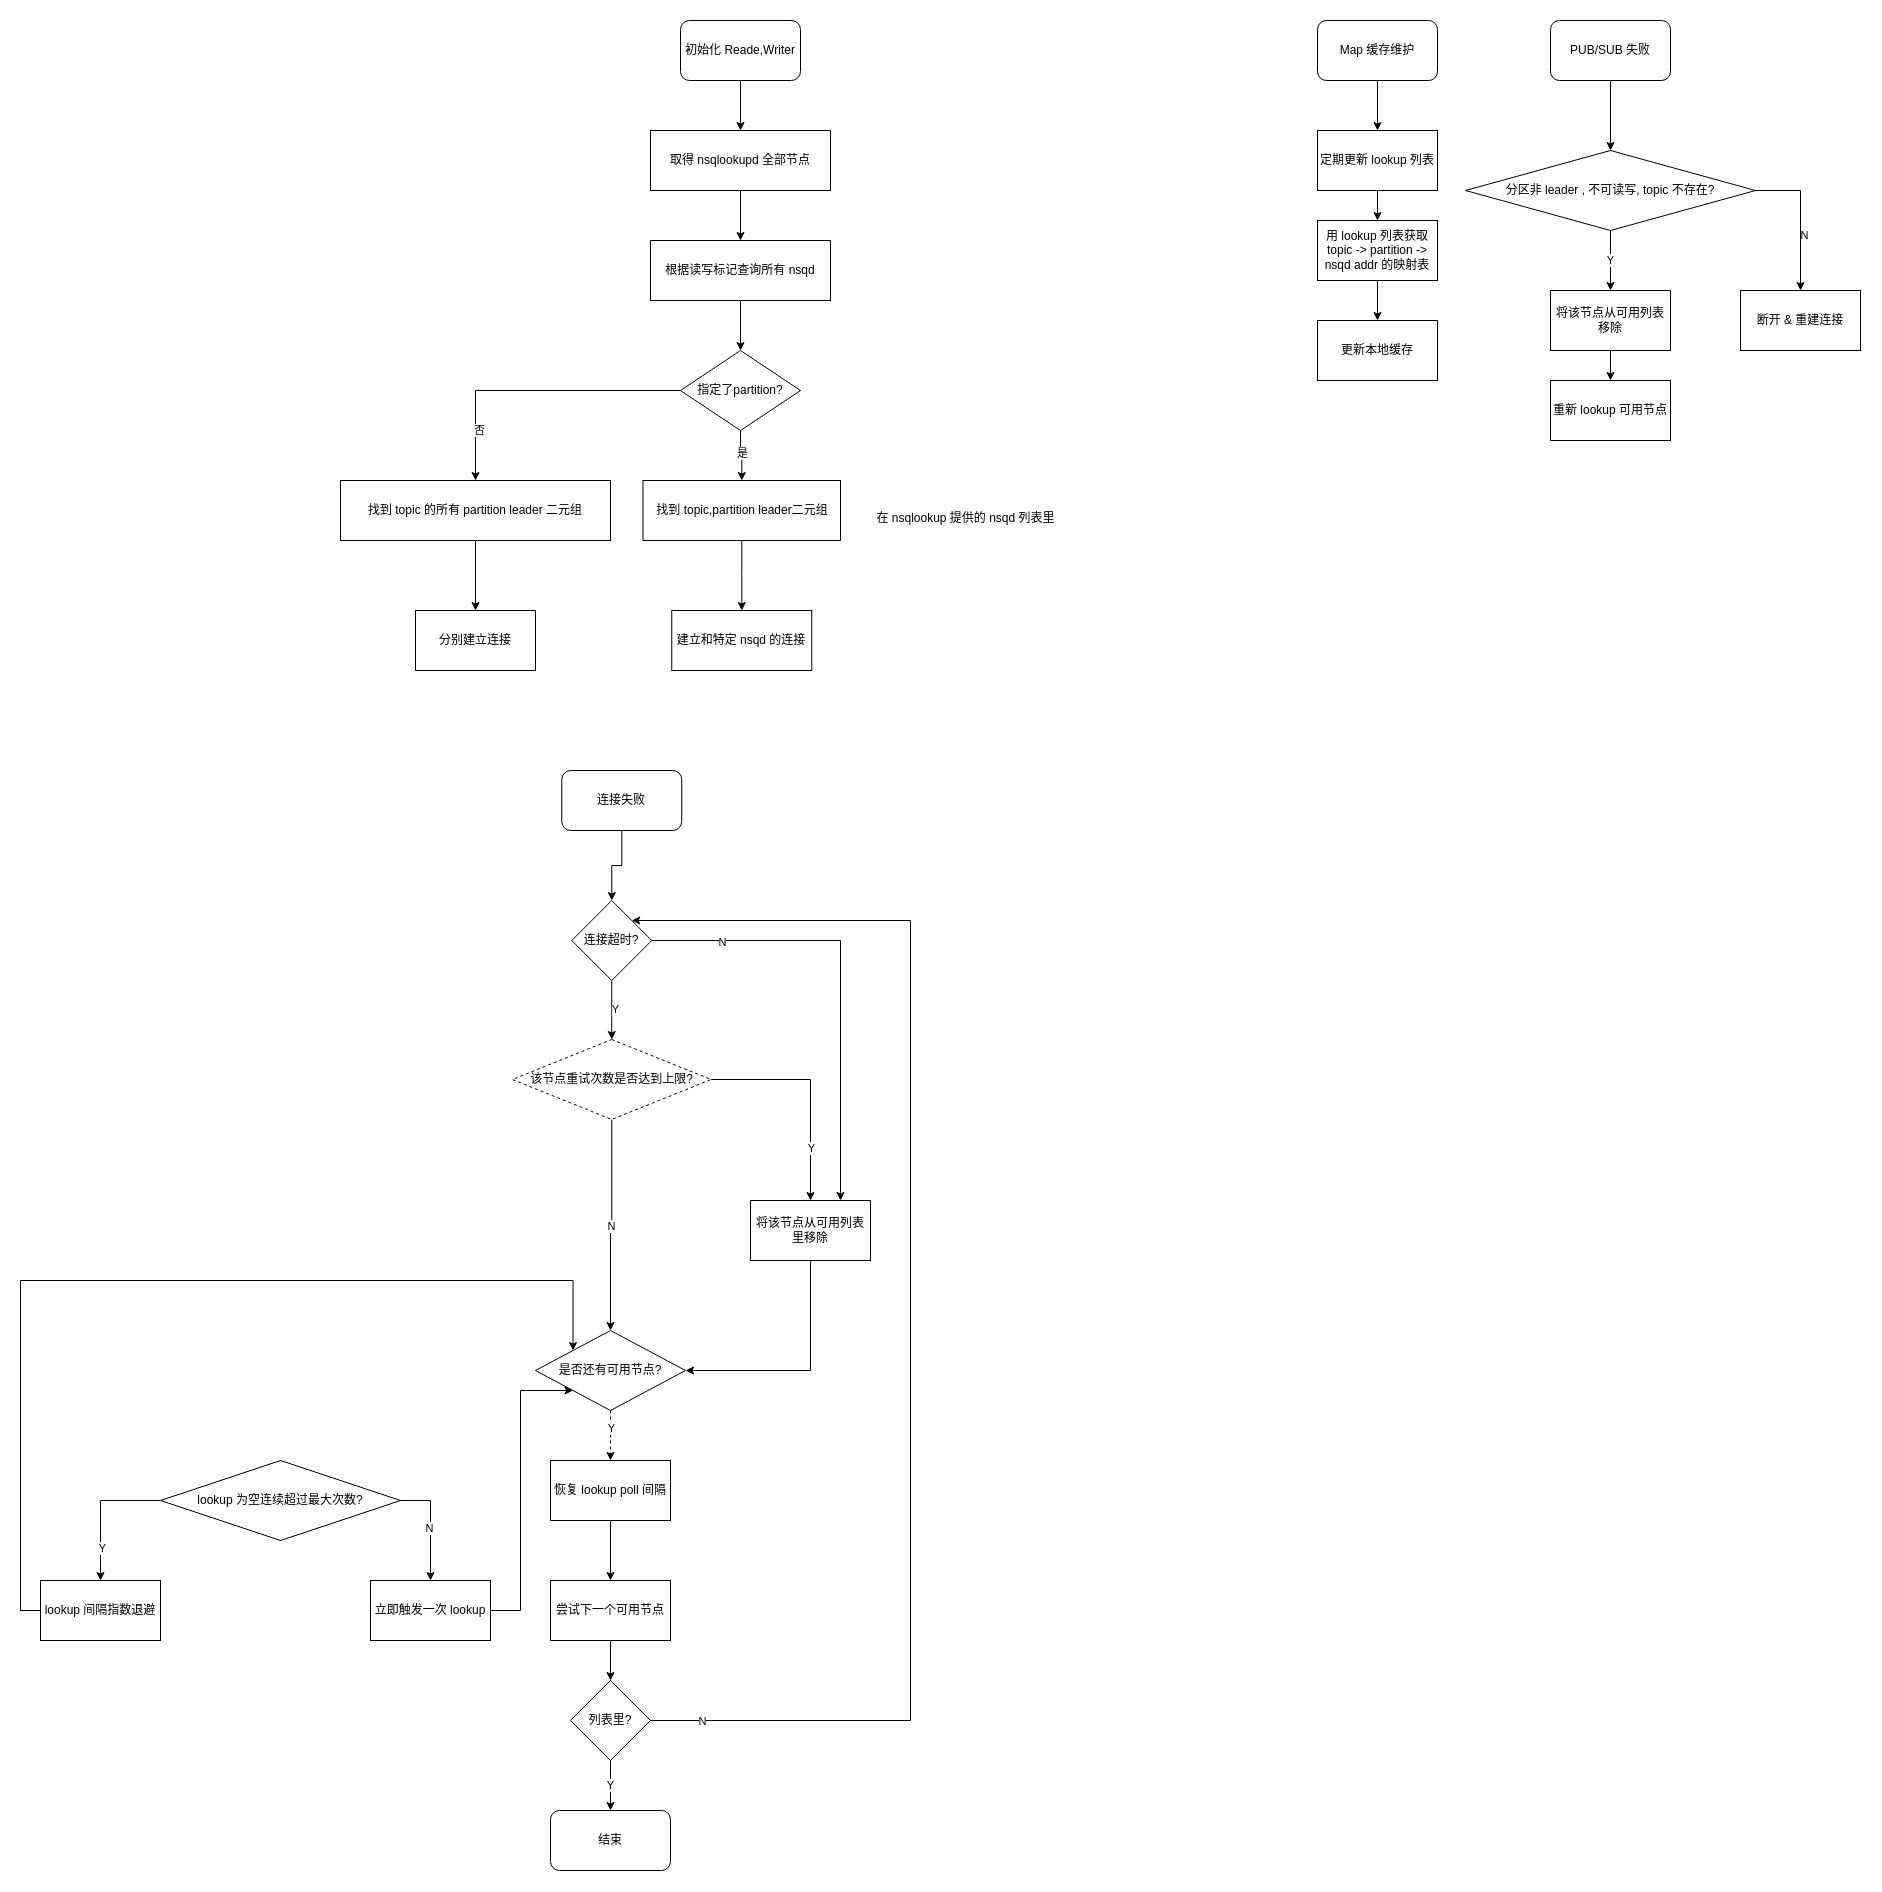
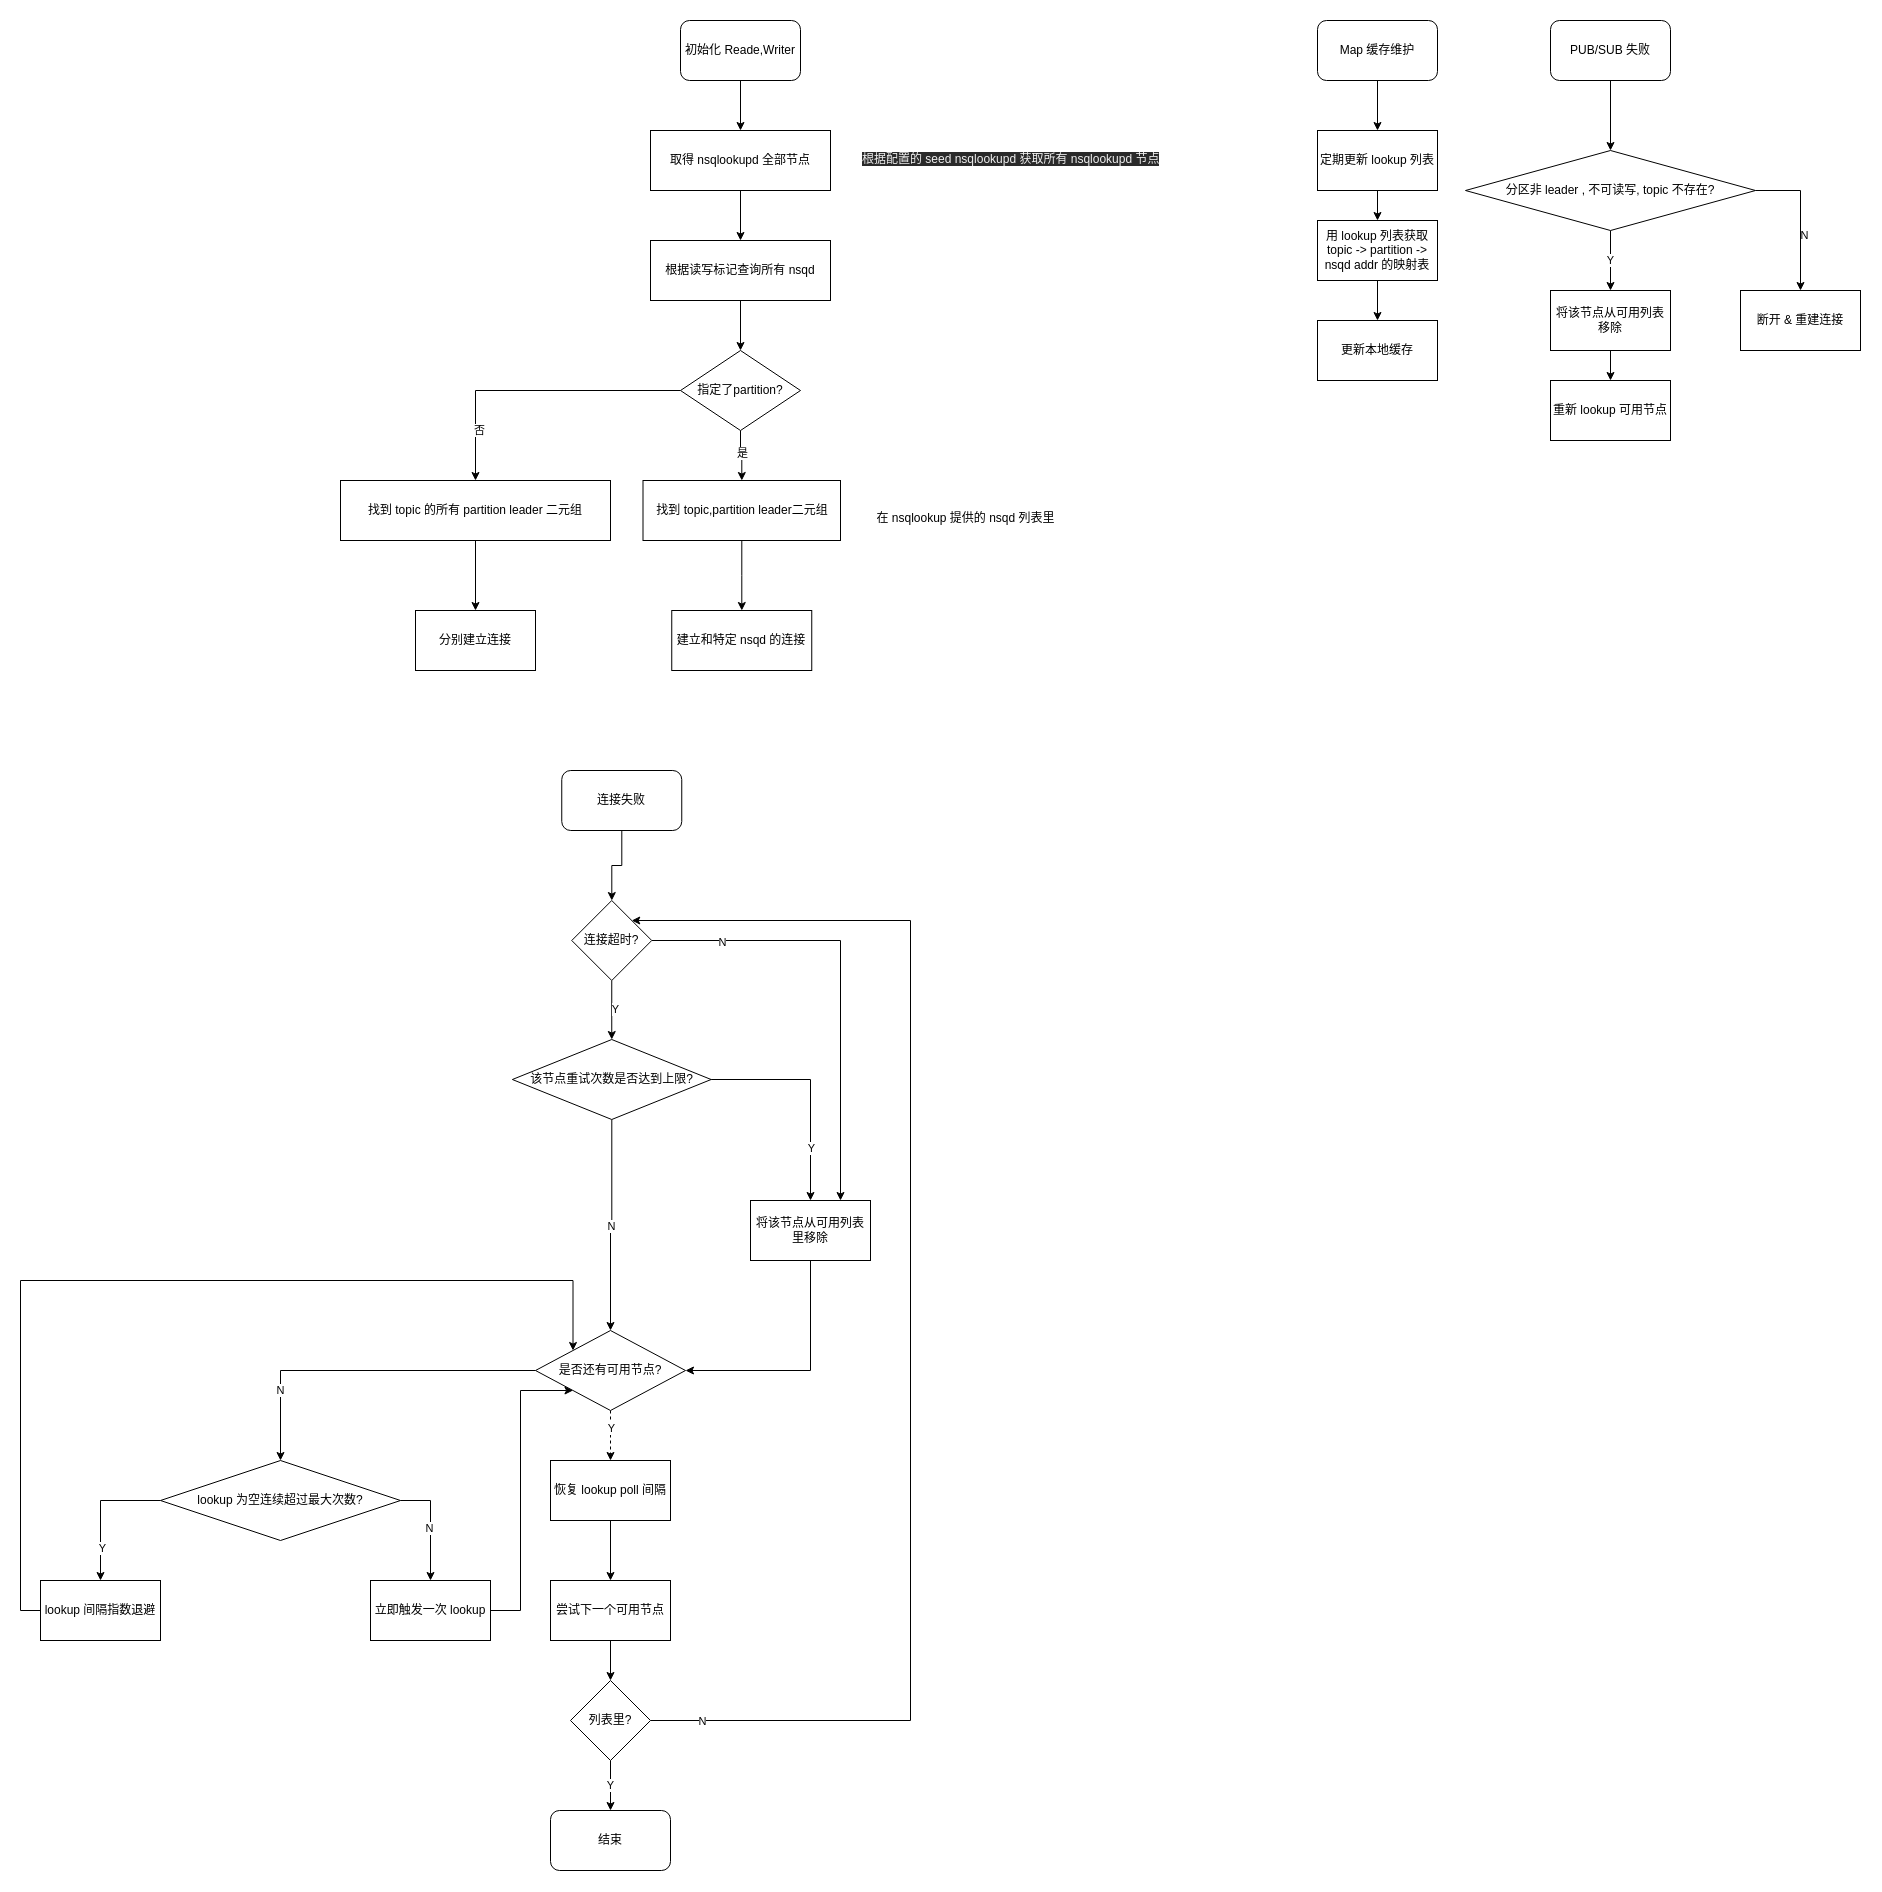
+ <mxCell id="7" value="&lt;meta charset=&quot;utf-8&quot;&gt;&lt;span style=&quot;color: rgb(240, 240, 240); font-family: helvetica; font-size: 12px; font-style: normal; font-weight: 400; letter-spacing: normal; text-align: center; text-indent: 0px; text-transform: none; word-spacing: 0px; background-color: rgb(42, 42, 42); display: inline; float: none;&quot;&gt;根据配置的 seed nsqlookupd 获取所有 nsqlookupd 节点&lt;/span&gt;" style="text;whiteSpace=wrap;html=1;" parent="1" vertex="1"><mxGeometry x="860" y="145" width="320" height="30" as="geometry" /></mxCell>
- <mxCell id="41" value="该节点重试次数是否达到上限?" style="rhombus;whiteSpace=wrap;html=1;dashed=1;" parent="1" vertex="1"><mxGeometry x="511.88" y="1039" width="198.75" height="80" as="geometry" /></mxCell>
+ <mxCell id="41" value="该节点重试次数是否达到上限?" style="rhombus;whiteSpace=wrap;html=1;" parent="1" vertex="1"><mxGeometry x="511.88" y="1039" width="198.75" height="80" as="geometry" /></mxCell>
+ <mxCell id="48" style="edgeStyle=orthogonalEdgeStyle;rounded=0;orthogonalLoop=1;jettySize=auto;html=1;exitX=0;exitY=0.5;exitDx=0;exitDy=0;" parent="1" source="52" target="57" edge="1"><mxGeometry relative="1" as="geometry"><mxPoint x="450" y="1470" as="targetPoint" /></mxGeometry></mxCell>
+ <mxCell id="49" value="N" style="edgeLabel;html=1;align=center;verticalAlign=middle;resizable=0;points=[];" parent="48" vertex="1" connectable="0"><mxGeometry x="0.589" y="-1" relative="1" as="geometry"><mxPoint as="offset" /></mxGeometry></mxCell>
